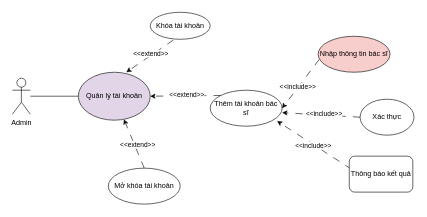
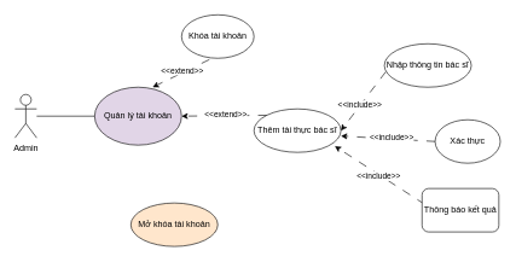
- <mxCell id="5" value="Khóa tài khoản" style="ellipse;whiteSpace=wrap;html=1;" vertex="1" parent="1"><mxGeometry x="250" y="20" width="100" height="45" as="geometry" /></mxCell>
+ <mxCell id="5" value="Khóa tài khoản" style="ellipse;whiteSpace=wrap;html=1;" vertex="1" parent="1"><mxGeometry x="250" y="20" width="100" height="60" as="geometry" /></mxCell>
- <mxCell id="13" value="Nhập thông tin bác sĩ" style="ellipse;whiteSpace=wrap;html=1;fillColor=#f8cecc;" vertex="1" parent="1"><mxGeometry x="530" y="60" width="120" height="60" as="geometry" /></mxCell>
+ <mxCell id="13" value="Nhập thông tin bác sĩ" style="ellipse;whiteSpace=wrap;html=1;" vertex="1" parent="1"><mxGeometry x="530" y="60" width="120" height="60" as="geometry" /></mxCell>
- <mxCell id="6" value="Thêm tài khoản bác sĩ" style="ellipse;whiteSpace=wrap;html=1;" vertex="1" parent="1"><mxGeometry x="350" y="150" width="120" height="60" as="geometry" /></mxCell>
+ <mxCell id="6" value="Thêm tài thực bác sĩ" style="ellipse;whiteSpace=wrap;html=1;" vertex="1" parent="1"><mxGeometry x="350" y="150" width="120" height="60" as="geometry" /></mxCell>
- <mxCell id="21" value="" style="endArrow=classic;html=1;rounded=0;dashed=1;dashPattern=12 12;exitX=0.5;exitY=0;exitDx=0;exitDy=0;" edge="1" parent="1" source="20" target="3"><mxGeometry width="50" height="50" relative="1" as="geometry"><mxPoint x="220" y="220" as="sourcePoint" /><mxPoint x="220" y="130" as="targetPoint" /></mxGeometry></mxCell>
- <mxCell id="22" value="&amp;lt;&amp;lt;extend&amp;gt;&amp;gt;" style="edgeLabel;html=1;align=center;verticalAlign=middle;resizable=0;points=[];" vertex="1" connectable="0" parent="21"><mxGeometry x="-0.061" y="-4" relative="1" as="geometry"><mxPoint x="1" as="offset" /></mxGeometry></mxCell>
- <mxCell id="20" value="Mở khóa tài khoản" style="ellipse;whiteSpace=wrap;html=1;" vertex="1" parent="1"><mxGeometry x="180" y="280" width="120" height="60" as="geometry" /></mxCell>
+ <mxCell id="20" value="Mở khóa tài khoản" style="ellipse;whiteSpace=wrap;html=1;fillColor=#ffe6cc;" vertex="1" parent="1"><mxGeometry x="180" y="280" width="120" height="60" as="geometry" /></mxCell>
